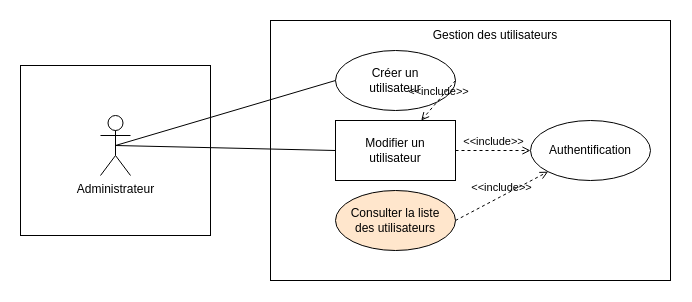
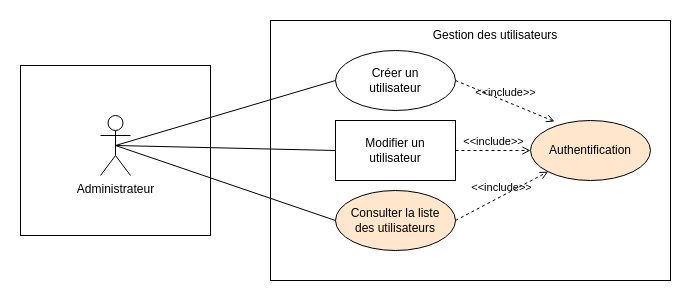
- <mxCell id="13" value="&amp;lt;&amp;lt;include&amp;gt;&amp;gt;" style="html=1;verticalAlign=bottom;labelBackgroundColor=none;endArrow=open;endFill=0;dashed=1;rounded=0;exitX=1;exitY=0.5;exitDx=0;exitDy=0;" parent="1" source="4" target="5" edge="1"><mxGeometry width="160" relative="1" as="geometry"><mxPoint x="230" y="290" as="sourcePoint" /><mxPoint x="390" y="290" as="targetPoint" /></mxGeometry></mxCell>
+ <mxCell id="13" value="&amp;lt;&amp;lt;include&amp;gt;&amp;gt;" style="html=1;verticalAlign=bottom;labelBackgroundColor=none;endArrow=open;endFill=0;dashed=1;rounded=0;exitX=1;exitY=0.5;exitDx=0;exitDy=0;entryX=0.2;entryY=0.017;entryDx=0;entryDy=0;entryPerimeter=0;" parent="1" source="4" target="12" edge="1"><mxGeometry width="160" relative="1" as="geometry"><mxPoint x="230" y="290" as="sourcePoint" /><mxPoint x="390" y="290" as="targetPoint" /></mxGeometry></mxCell>
- <mxCell id="12" value="Authentification" style="ellipse;whiteSpace=wrap;html=1;" parent="1" vertex="1"><mxGeometry x="530" y="120" width="120" height="60" as="geometry" /></mxCell>
+ <mxCell id="12" value="Authentification" style="ellipse;whiteSpace=wrap;html=1;fillColor=#ffe6cc;" parent="1" vertex="1"><mxGeometry x="530" y="120" width="120" height="60" as="geometry" /></mxCell>
+ <mxCell id="11" value="" style="endArrow=none;startArrow=none;endFill=0;startFill=0;endSize=8;html=1;verticalAlign=bottom;labelBackgroundColor=none;strokeWidth=1;rounded=0;exitX=0.5;exitY=0.5;exitDx=0;exitDy=0;exitPerimeter=0;entryX=0;entryY=0.5;entryDx=0;entryDy=0;" parent="1" source="7" target="10" edge="1"><mxGeometry width="160" relative="1" as="geometry"><mxPoint x="115" y="155" as="sourcePoint" /><mxPoint x="345" y="100" as="targetPoint" /></mxGeometry></mxCell>
